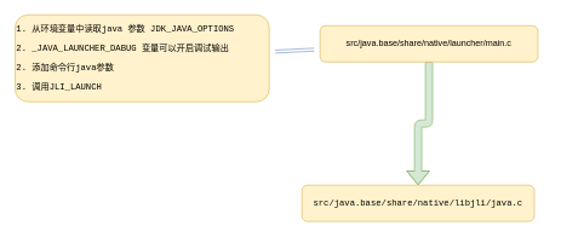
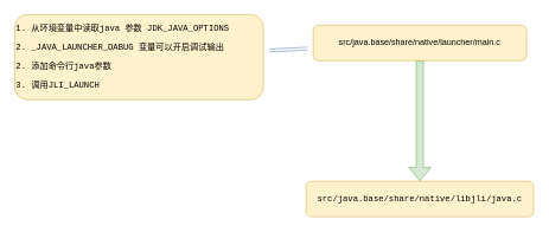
- <mxCell id="6" value="src/java.base/share/native/libjli/java.c" style="whiteSpace=wrap;html=1;fontSize=12;glass=0;strokeWidth=1;shadow=0;fillColor=#fff2cc;strokeColor=#d6b656;rounded=1;sketch=0;hachureGap=4;pointerEvents=0;fontFamily=Courier New;align=center;" vertex="1" parent="1"><mxGeometry x="415" y="255" width="320" height="50" as="geometry" /></mxCell>
+ <mxCell id="6" value="src/java.base/share/native/libjli/java.c" style="whiteSpace=wrap;html=1;fontSize=12;glass=0;strokeWidth=1;shadow=0;fillColor=#fff2cc;strokeColor=#d6b656;rounded=1;sketch=0;hachureGap=4;pointerEvents=0;fontFamily=Courier New;align=center;" vertex="1" parent="1"><mxGeometry x="430" y="255" width="320" height="50" as="geometry" /></mxCell>
